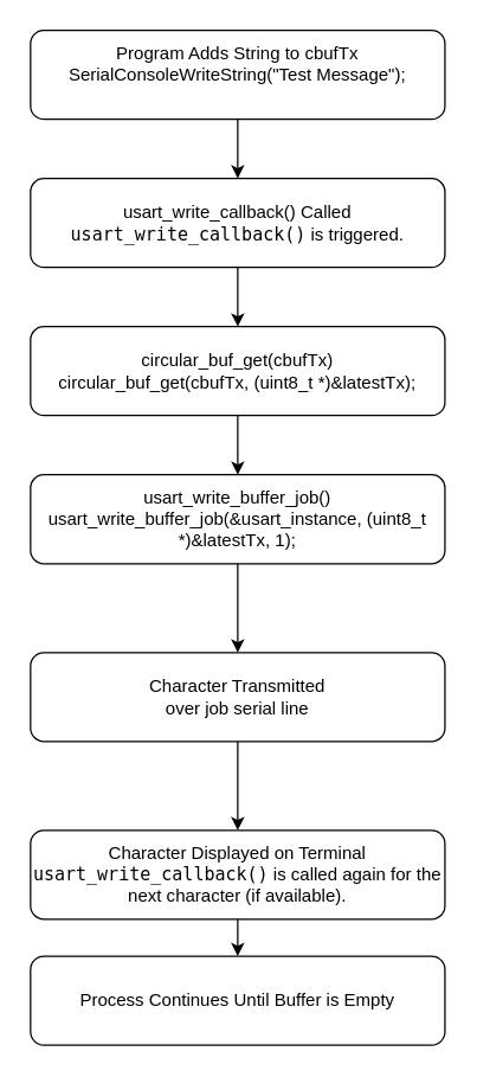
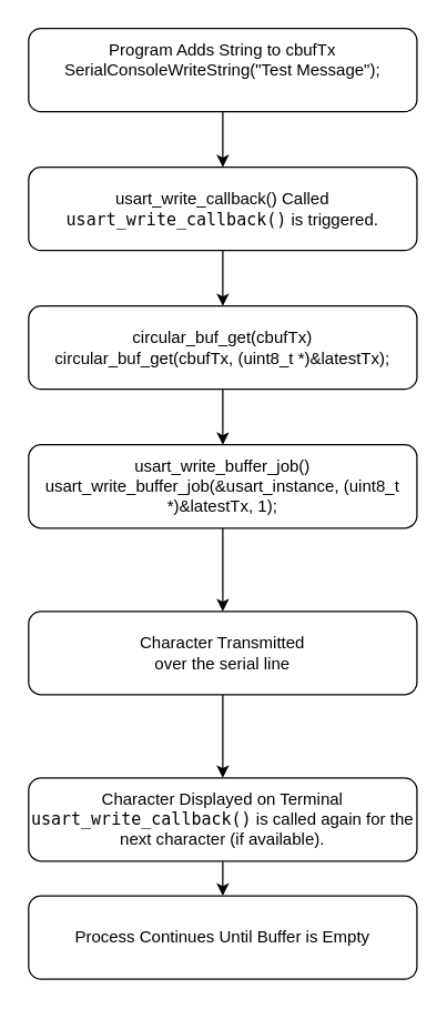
- <mxCell id="11" value="Character Transmitted&lt;div&gt;over job serial line&lt;/div&gt;" style="rounded=1;whiteSpace=wrap;html=1;" vertex="1" parent="1"><mxGeometry x="20" y="440" width="280" height="60" as="geometry" /></mxCell>
+ <mxCell id="11" value="Character Transmitted&lt;div&gt;over the serial line&lt;/div&gt;" style="rounded=1;whiteSpace=wrap;html=1;" vertex="1" parent="1"><mxGeometry x="20" y="440" width="280" height="60" as="geometry" /></mxCell>
